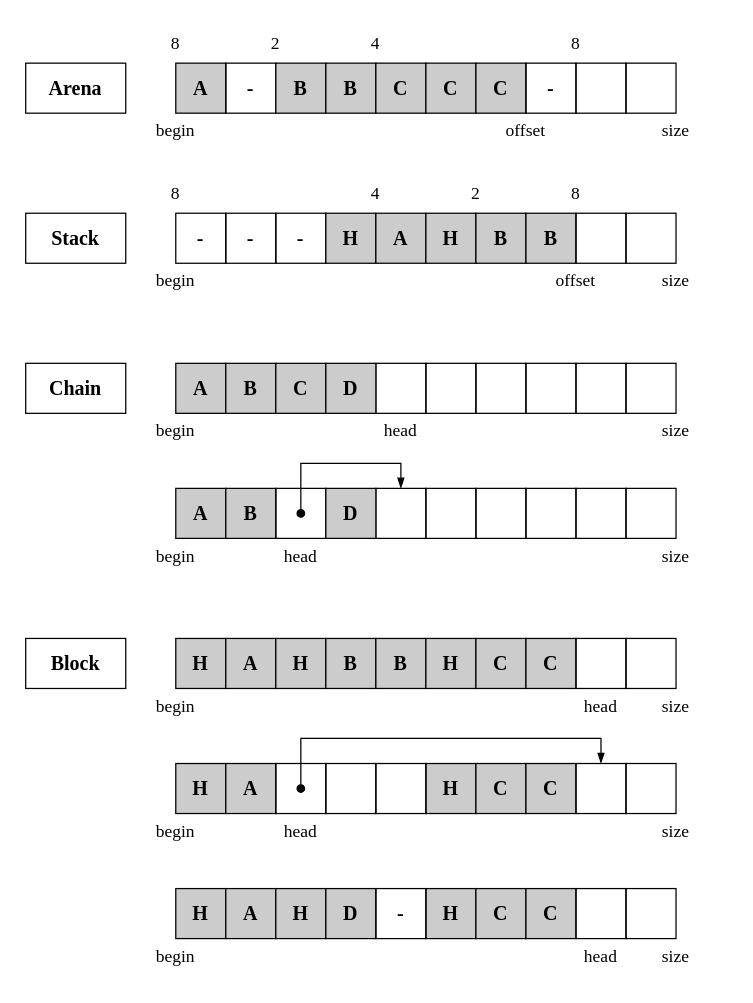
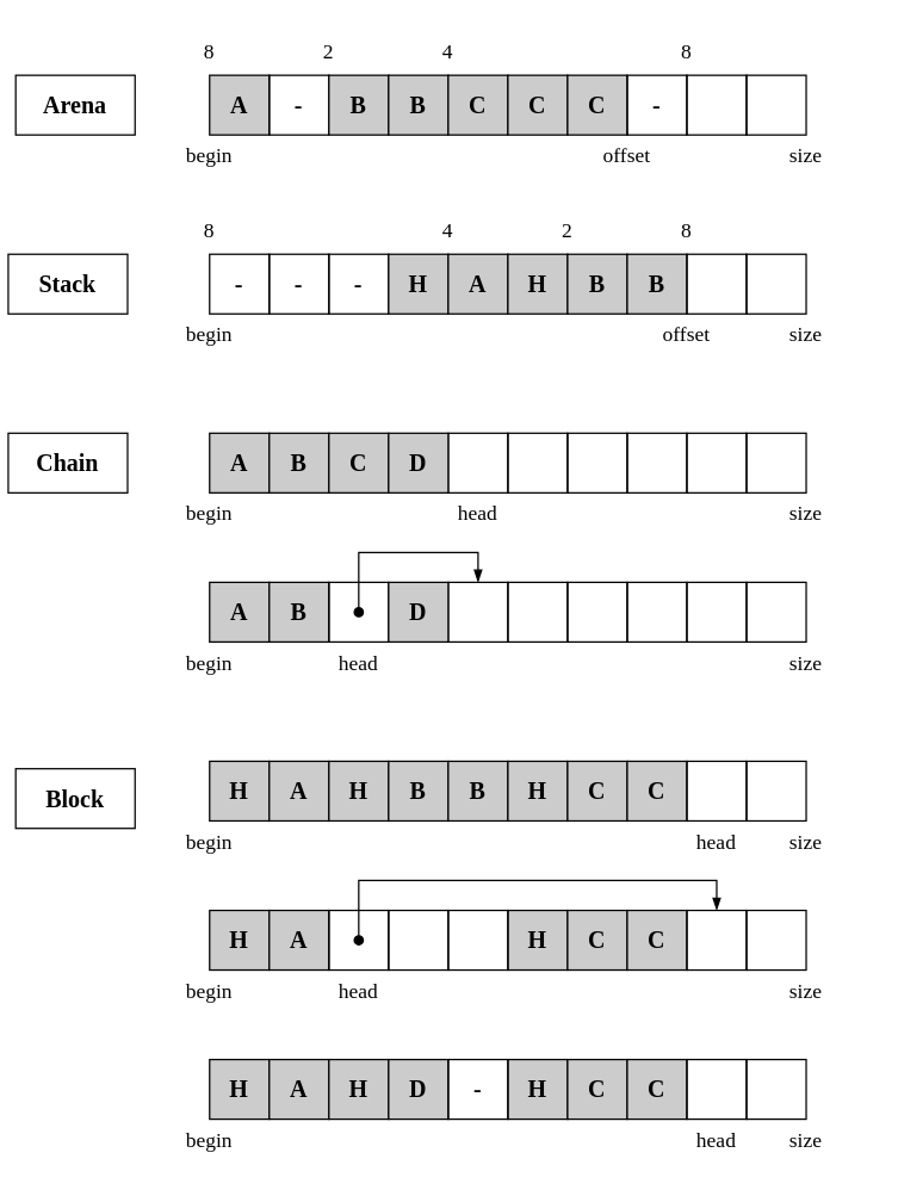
- <mxCell id="18" value="&lt;font style=&quot;font-size: 16px;&quot; face=&quot;Verdana&quot;&gt;&lt;b&gt;Arena&lt;/b&gt;&lt;/font&gt;" style="text;html=1;strokeColor=default;fillColor=none;align=center;verticalAlign=middle;whiteSpace=wrap;rounded=0;" parent="1" vertex="1"><mxGeometry x="20" y="50" width="80" height="40" as="geometry" /></mxCell>
+ <mxCell id="18" value="&lt;font style=&quot;font-size: 16px;&quot; face=&quot;Verdana&quot;&gt;&lt;b&gt;Arena&lt;/b&gt;&lt;/font&gt;" style="text;html=1;strokeColor=default;fillColor=none;align=center;verticalAlign=middle;whiteSpace=wrap;rounded=0;" parent="1" vertex="1"><mxGeometry x="10" y="50" width="80" height="40" as="geometry" /></mxCell>
- <mxCell id="19" value="&lt;font style=&quot;font-size: 16px;&quot; face=&quot;Verdana&quot;&gt;&lt;b&gt;Stack&lt;/b&gt;&lt;/font&gt;" style="text;html=1;strokeColor=default;fillColor=none;align=center;verticalAlign=middle;whiteSpace=wrap;rounded=0;" parent="1" vertex="1"><mxGeometry x="20" y="170" width="80" height="40" as="geometry" /></mxCell>
+ <mxCell id="19" value="&lt;font style=&quot;font-size: 16px;&quot; face=&quot;Verdana&quot;&gt;&lt;b&gt;Stack&lt;/b&gt;&lt;/font&gt;" style="text;html=1;strokeColor=default;fillColor=none;align=center;verticalAlign=middle;whiteSpace=wrap;rounded=0;" parent="1" vertex="1"><mxGeometry x="5" y="170" width="80" height="40" as="geometry" /></mxCell>
- <mxCell id="38" value="&lt;font style=&quot;font-size: 16px;&quot; face=&quot;Verdana&quot;&gt;&lt;b&gt;Chain&lt;/b&gt;&lt;/font&gt;" style="text;html=1;strokeColor=default;fillColor=none;align=center;verticalAlign=middle;whiteSpace=wrap;rounded=0;" parent="1" vertex="1"><mxGeometry x="20" y="290" width="80" height="40" as="geometry" /></mxCell>
+ <mxCell id="38" value="&lt;font style=&quot;font-size: 16px;&quot; face=&quot;Verdana&quot;&gt;&lt;b&gt;Chain&lt;/b&gt;&lt;/font&gt;" style="text;html=1;strokeColor=default;fillColor=none;align=center;verticalAlign=middle;whiteSpace=wrap;rounded=0;" parent="1" vertex="1"><mxGeometry x="5" y="290" width="80" height="40" as="geometry" /></mxCell>
- <mxCell id="66" value="&lt;font style=&quot;font-size: 16px;&quot; face=&quot;Verdana&quot;&gt;&lt;b&gt;Block&lt;/b&gt;&lt;/font&gt;" style="text;html=1;strokeColor=default;fillColor=none;align=center;verticalAlign=middle;whiteSpace=wrap;rounded=0;" vertex="1" parent="1"><mxGeometry x="20" y="510" width="80" height="40" as="geometry" /></mxCell>
+ <mxCell id="66" value="&lt;font style=&quot;font-size: 16px;&quot; face=&quot;Verdana&quot;&gt;&lt;b&gt;Block&lt;/b&gt;&lt;/font&gt;" style="text;html=1;strokeColor=default;fillColor=none;align=center;verticalAlign=middle;whiteSpace=wrap;rounded=0;" vertex="1" parent="1"><mxGeometry x="10" y="515" width="80" height="40" as="geometry" /></mxCell>
